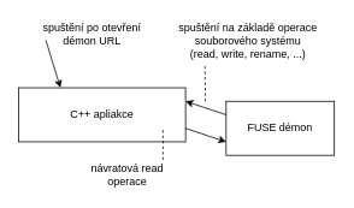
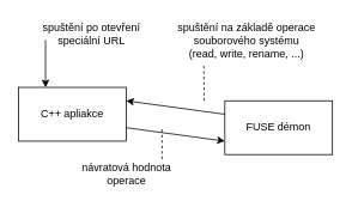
- <mxCell id="7" value="&lt;div&gt;spuštění po otevření &lt;br&gt;&lt;/div&gt;&lt;div&gt;démon URL&lt;/div&gt;" style="text;html=1;align=center;verticalAlign=middle;resizable=0;points=[];autosize=1;" parent="1" vertex="1"><mxGeometry x="36" y="23" width="130" height="30" as="geometry" /></mxCell>
+ <mxCell id="7" value="&lt;div&gt;spuštění po otevření &lt;br&gt;&lt;/div&gt;&lt;div&gt;speciální URL&lt;/div&gt;" style="text;html=1;align=center;verticalAlign=middle;resizable=0;points=[];autosize=1;" parent="1" vertex="1"><mxGeometry x="36" y="23" width="130" height="30" as="geometry" /></mxCell>
- <mxCell id="2" value="C++ apliakce" style="rounded=0;whiteSpace=wrap;html=1;" parent="1" vertex="1"><mxGeometry x="20" y="97" width="185" height="60" as="geometry" /></mxCell>
+ <mxCell id="2" value="C++ apliakce" style="rounded=0;whiteSpace=wrap;html=1;" parent="1" vertex="1"><mxGeometry x="20" y="97" width="120" height="60" as="geometry" /></mxCell>
- <mxCell id="11" value="&lt;div&gt;návratová read &lt;br&gt;&lt;/div&gt;&lt;div&gt;operace&lt;/div&gt;" style="text;html=1;align=center;verticalAlign=middle;resizable=0;points=[];autosize=1;" parent="1" vertex="1"><mxGeometry x="80" y="179" width="120" height="30" as="geometry" /></mxCell>
+ <mxCell id="11" value="&lt;div&gt;návratová hodnota &lt;br&gt;&lt;/div&gt;&lt;div&gt;operace&lt;/div&gt;" style="text;html=1;align=center;verticalAlign=middle;resizable=0;points=[];autosize=1;" parent="1" vertex="1"><mxGeometry x="80" y="179" width="120" height="30" as="geometry" /></mxCell>
